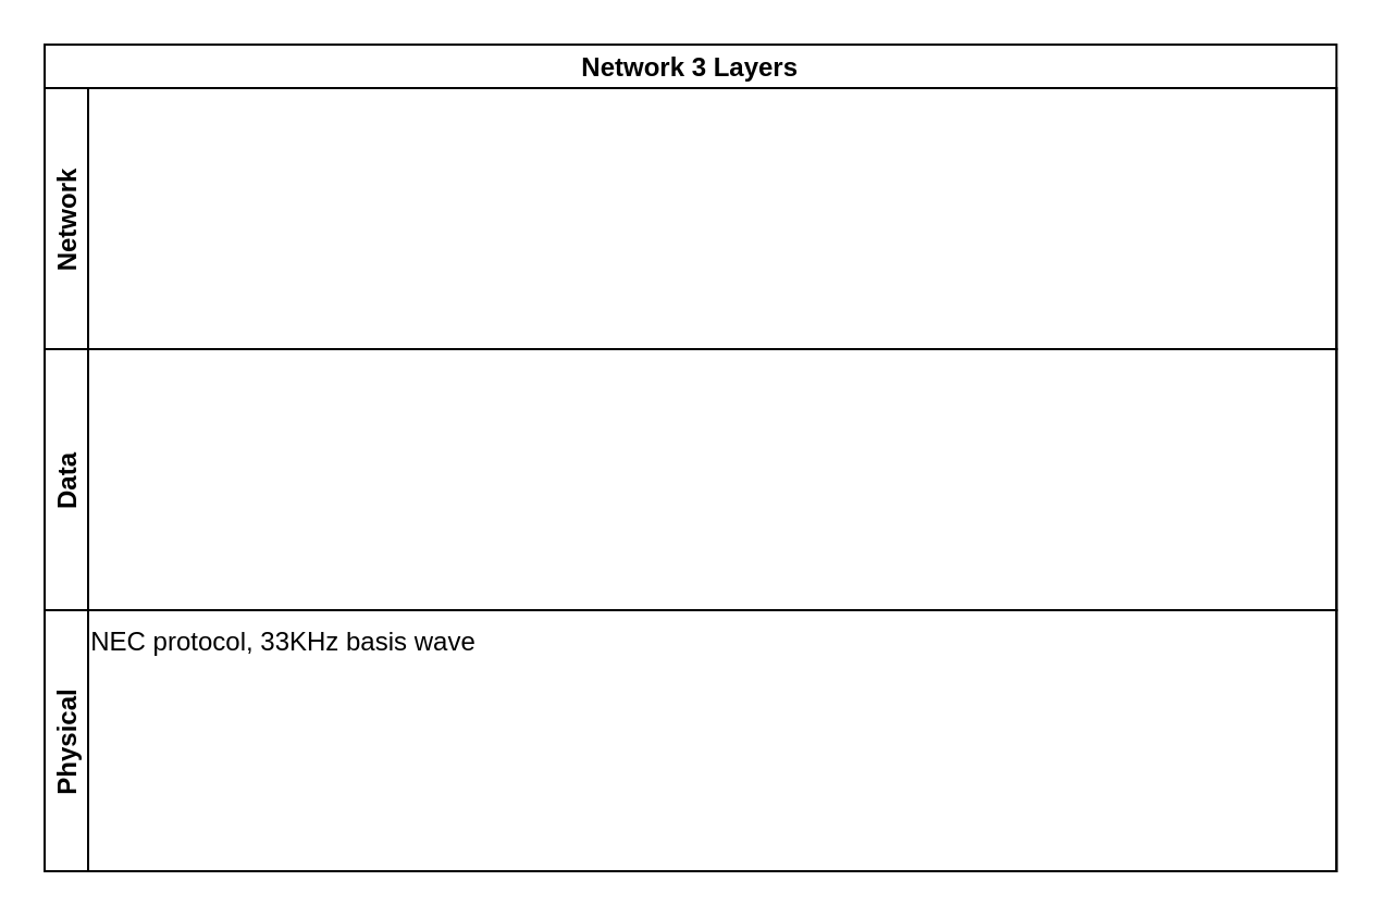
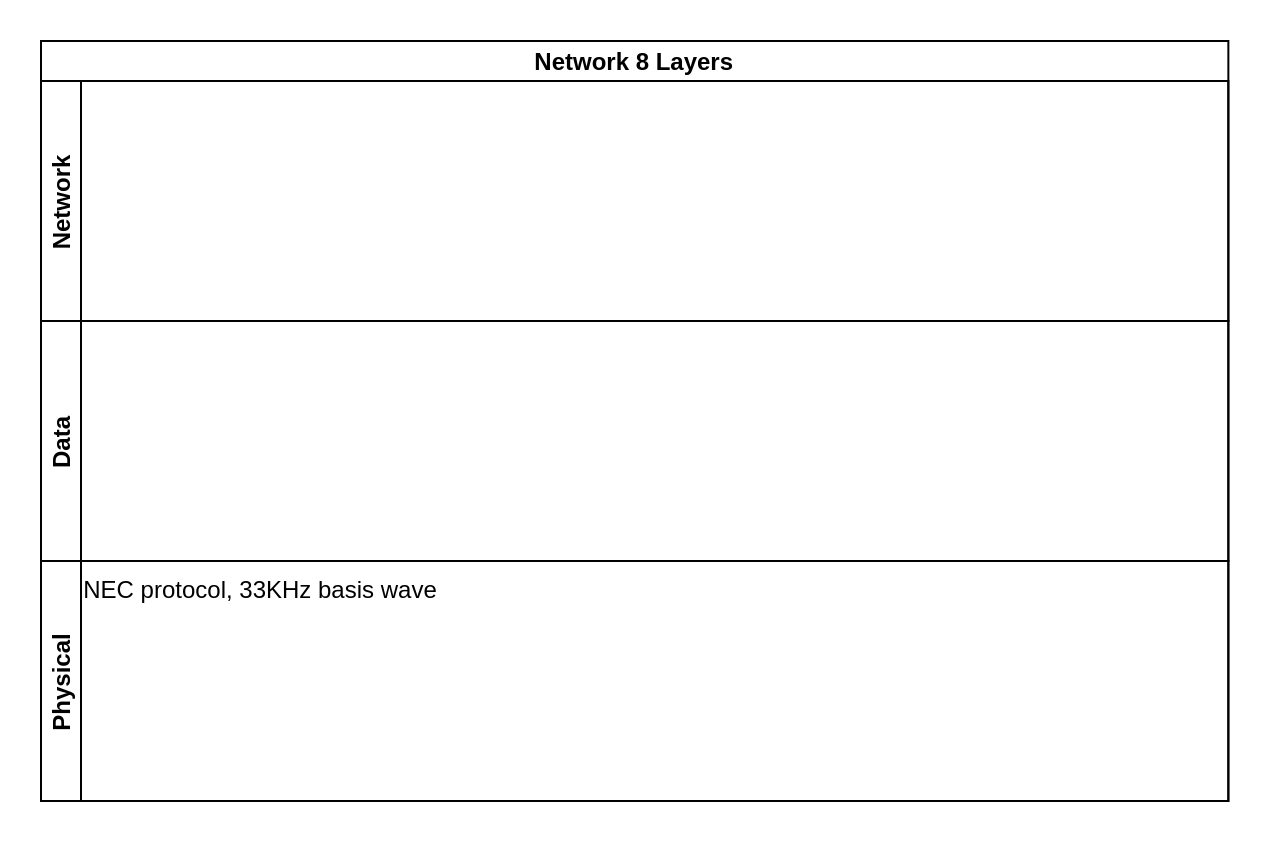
- <mxCell id="2" value="Network 3 Layers" style="swimlane;childLayout=stackLayout;resizeParent=1;resizeParentMax=0;horizontal=1;startSize=20;horizontalStack=0;" vertex="1" parent="1"><mxGeometry x="20" y="20" width="593.68" height="380" as="geometry" /></mxCell>
+ <mxCell id="2" value="Network 8 Layers" style="swimlane;childLayout=stackLayout;resizeParent=1;resizeParentMax=0;horizontal=1;startSize=20;horizontalStack=0;" vertex="1" parent="1"><mxGeometry x="20" y="20" width="593.68" height="380" as="geometry" /></mxCell>
